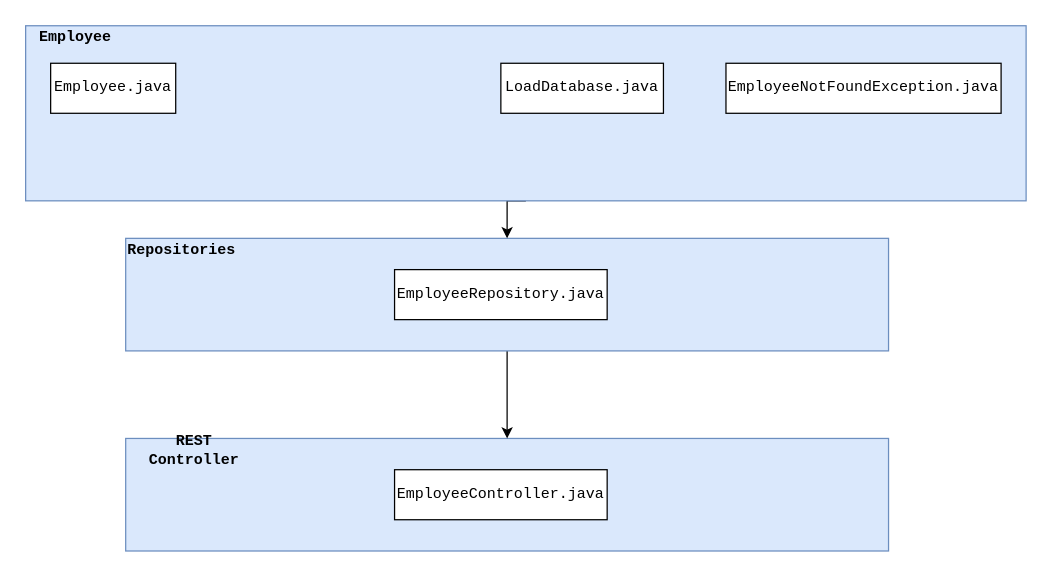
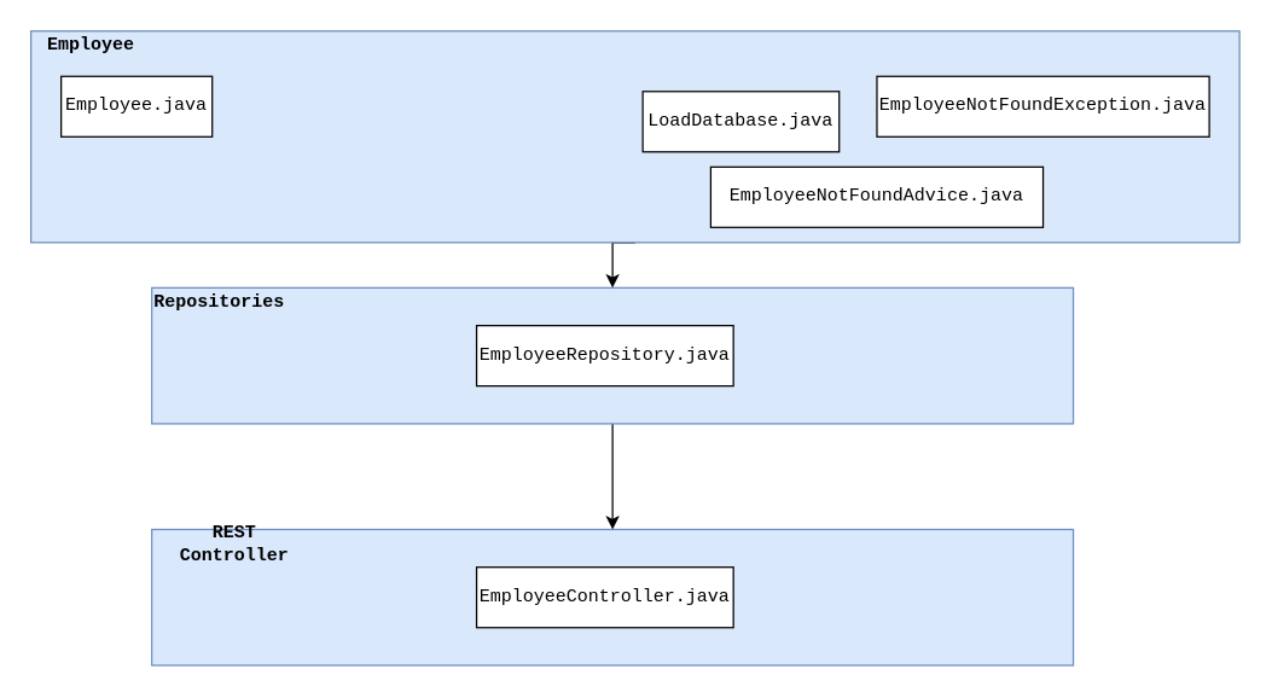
- <mxCell id="12" value="LoadDatabase.java" style="rounded=0;whiteSpace=wrap;html=1;fontFamily=Courier New;" vertex="1" parent="1"><mxGeometry x="400" y="50" width="130" height="40" as="geometry" /></mxCell>
+ <mxCell id="12" value="LoadDatabase.java" style="rounded=0;whiteSpace=wrap;html=1;fontFamily=Courier New;" vertex="1" parent="1"><mxGeometry x="425" y="60" width="130" height="40" as="geometry" /></mxCell>
+ <mxCell id="14" value="EmployeeNotFoundAdvice.java" style="rounded=0;whiteSpace=wrap;html=1;fontFamily=Courier New;" vertex="1" parent="1"><mxGeometry x="470" y="110" width="220" height="40" as="geometry" /></mxCell>
